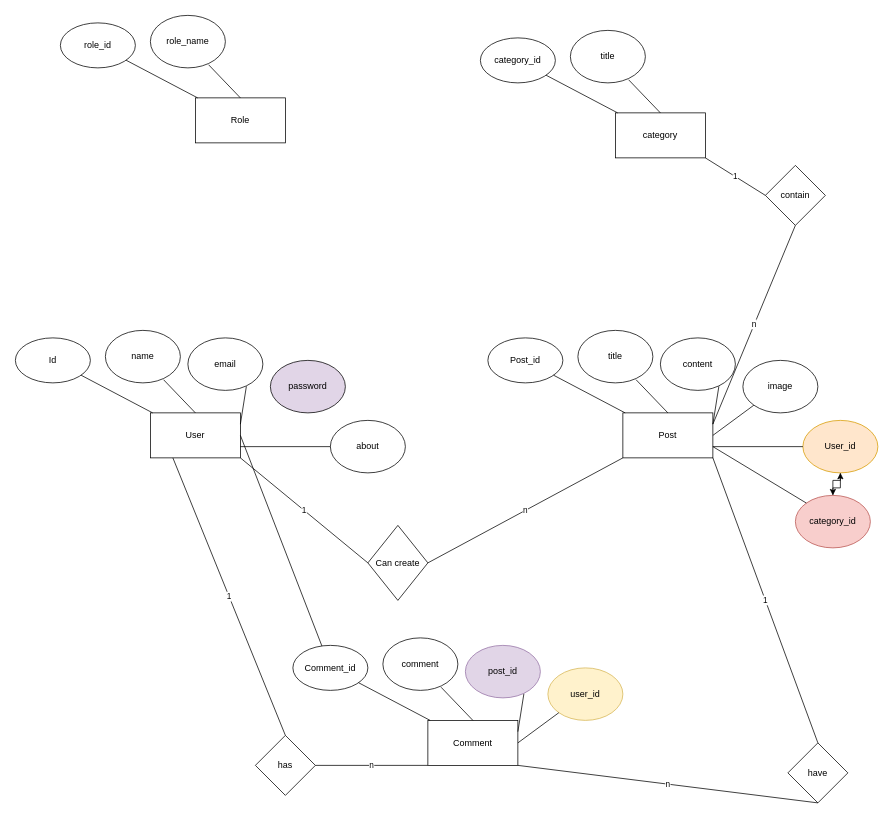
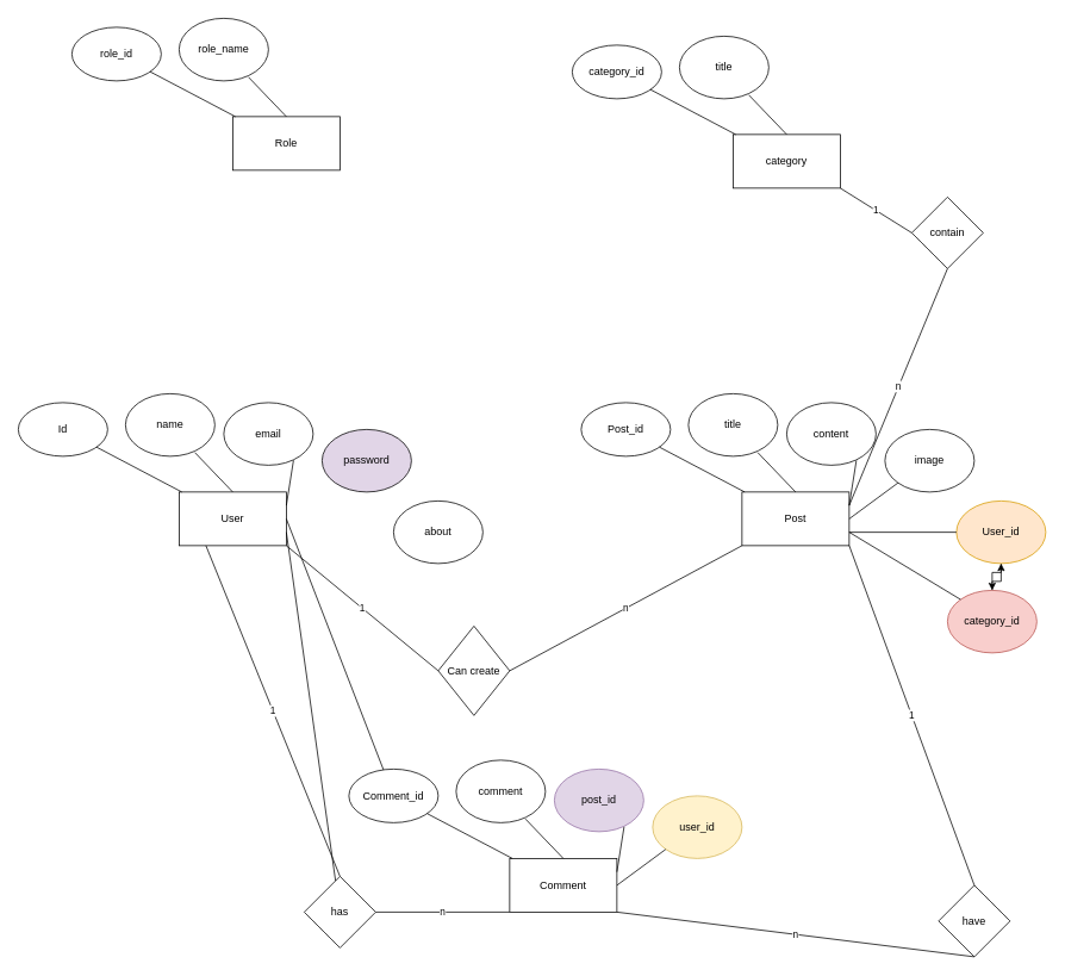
- <mxCell id="12" value="" style="endArrow=none;html=1;rounded=0;entryX=0;entryY=0.5;entryDx=0;entryDy=0;exitX=1;exitY=0.75;exitDx=0;exitDy=0;" edge="1" parent="1" source="2" target="7"><mxGeometry width="50" height="50" relative="1" as="geometry"><mxPoint x="380" y="730" as="sourcePoint" /><mxPoint x="430" y="680" as="targetPoint" /></mxGeometry></mxCell>
+ <mxCell id="12" value="" style="endArrow=none;html=1;rounded=0;exitX=1;exitY=0.75;exitDx=0;exitDy=0;" edge="1" parent="1" source="2" target="38"><mxGeometry width="50" height="50" relative="1" as="geometry"><mxPoint x="380" y="730" as="sourcePoint" /><mxPoint x="430" y="680" as="targetPoint" /></mxGeometry></mxCell>
